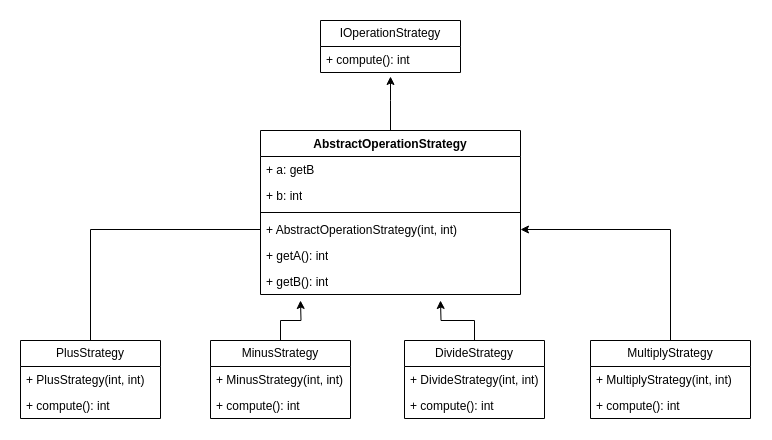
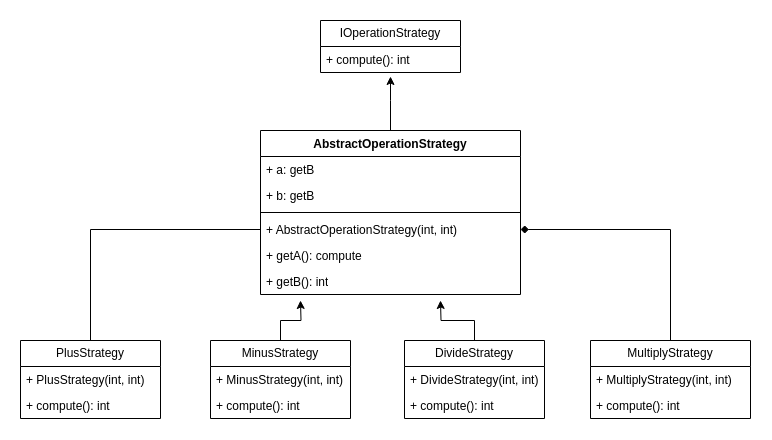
- <mxCell id="6" value="+ b: int" style="text;strokeColor=none;fillColor=none;align=left;verticalAlign=top;spacingLeft=4;spacingRight=4;overflow=hidden;rotatable=0;points=[[0,0.5],[1,0.5]];portConstraint=eastwest;whiteSpace=wrap;html=1;" vertex="1" parent="4"><mxGeometry y="52" width="260" height="26" as="geometry" /></mxCell>
+ <mxCell id="6" value="+ b: getB" style="text;strokeColor=none;fillColor=none;align=left;verticalAlign=top;spacingLeft=4;spacingRight=4;overflow=hidden;rotatable=0;points=[[0,0.5],[1,0.5]];portConstraint=eastwest;whiteSpace=wrap;html=1;" vertex="1" parent="4"><mxGeometry y="52" width="260" height="26" as="geometry" /></mxCell>
- <mxCell id="24" style="edgeStyle=orthogonalEdgeStyle;rounded=0;orthogonalLoop=1;jettySize=auto;html=1;entryX=1;entryY=0.5;entryDx=0;entryDy=0;" edge="1" parent="1" source="25" target="8"><mxGeometry relative="1" as="geometry" /></mxCell>
+ <mxCell id="24" style="edgeStyle=orthogonalEdgeStyle;rounded=0;orthogonalLoop=1;jettySize=auto;html=1;entryX=1;entryY=0.5;entryDx=0;entryDy=0;endArrow=diamond;" edge="1" parent="1" source="25" target="8"><mxGeometry relative="1" as="geometry" /></mxCell>
- <mxCell id="9" value="+ getA(): int" style="text;strokeColor=none;fillColor=none;align=left;verticalAlign=top;spacingLeft=4;spacingRight=4;overflow=hidden;rotatable=0;points=[[0,0.5],[1,0.5]];portConstraint=eastwest;whiteSpace=wrap;html=1;" vertex="1" parent="4"><mxGeometry y="112" width="260" height="26" as="geometry" /></mxCell>
+ <mxCell id="9" value="+ getA(): compute" style="text;strokeColor=none;fillColor=none;align=left;verticalAlign=top;spacingLeft=4;spacingRight=4;overflow=hidden;rotatable=0;points=[[0,0.5],[1,0.5]];portConstraint=eastwest;whiteSpace=wrap;html=1;" vertex="1" parent="4"><mxGeometry y="112" width="260" height="26" as="geometry" /></mxCell>
